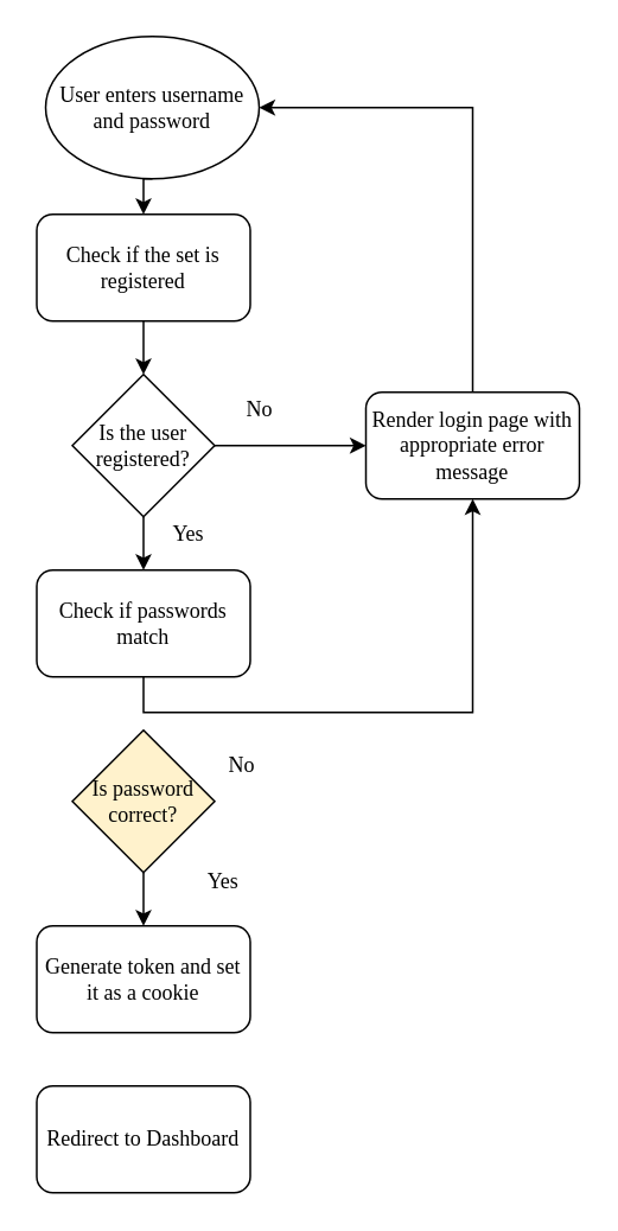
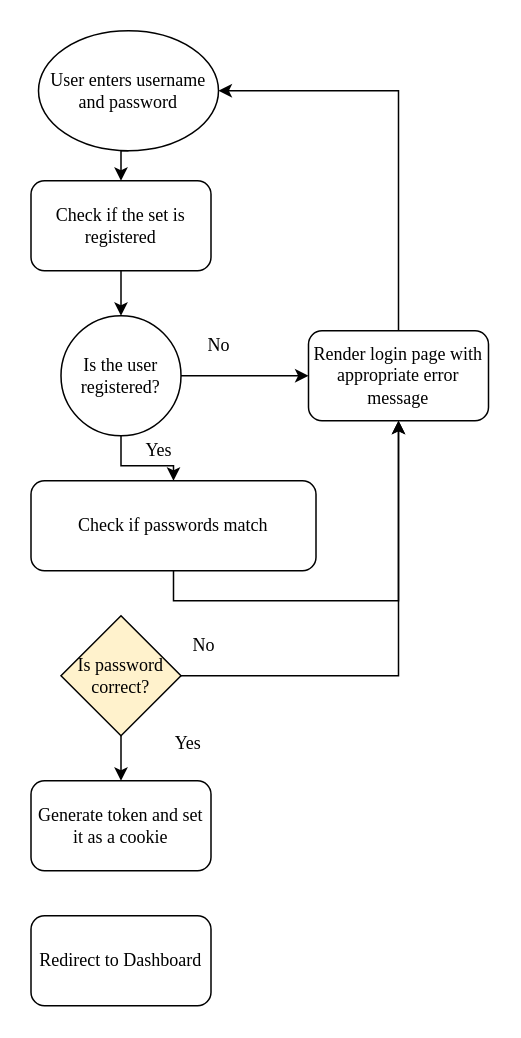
- <mxCell id="6" value="&lt;font face=&quot;Times New Roman&quot;&gt;Is the user registered?&lt;/font&gt;" style="rhombus;whiteSpace=wrap;html=1;" vertex="1" parent="1"><mxGeometry x="40" y="210" width="80" height="80" as="geometry" /></mxCell>
+ <mxCell id="6" value="&lt;font face=&quot;Times New Roman&quot;&gt;Is the user registered?&lt;/font&gt;" style="ellipse;whiteSpace=wrap;html=1;" vertex="1" parent="1"><mxGeometry x="40" y="210" width="80" height="80" as="geometry" /></mxCell>
- <mxCell id="15" value="&lt;font face=&quot;Times New Roman&quot;&gt;Check if passwords match&lt;/font&gt;" style="rounded=1;whiteSpace=wrap;html=1;" vertex="1" parent="1"><mxGeometry x="20" y="320" width="120" height="60" as="geometry" /></mxCell>
+ <mxCell id="15" value="&lt;font face=&quot;Times New Roman&quot;&gt;Check if passwords match&lt;/font&gt;" style="rounded=1;whiteSpace=wrap;html=1;" vertex="1" parent="1"><mxGeometry x="20" y="320" width="190" height="60" as="geometry" /></mxCell>
+ <mxCell id="12" style="edgeStyle=orthogonalEdgeStyle;rounded=0;orthogonalLoop=1;jettySize=auto;html=1;exitX=1;exitY=0.5;exitDx=0;exitDy=0;fontFamily=Times New Roman;" edge="1" parent="1" source="13" target="10"><mxGeometry relative="1" as="geometry" /></mxCell>
